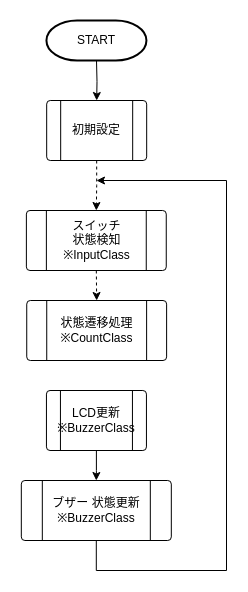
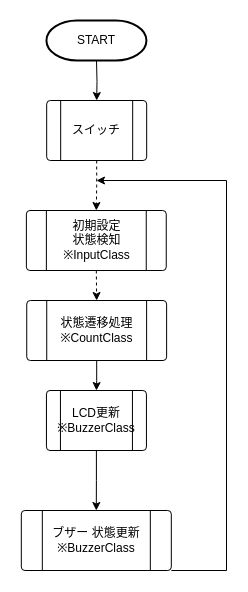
- <mxCell id="11" value="初期設定" style="verticalLabelPosition=middle;verticalAlign=middle;html=1;shape=process;whiteSpace=wrap;rounded=1;size=0.14;arcSize=6;labelPosition=center;align=center;" parent="1" vertex="1"><mxGeometry x="46.18" y="100" width="100" height="60" as="geometry" /></mxCell>
+ <mxCell id="11" value="スイッチ" style="verticalLabelPosition=middle;verticalAlign=middle;html=1;shape=process;whiteSpace=wrap;rounded=1;size=0.14;arcSize=6;labelPosition=center;align=center;" parent="1" vertex="1"><mxGeometry x="46.18" y="100" width="100" height="60" as="geometry" /></mxCell>
- <mxCell id="5" value="スイッチ&lt;br&gt;状態検知&lt;br&gt;※InputClass" style="verticalLabelPosition=middle;verticalAlign=middle;html=1;shape=process;whiteSpace=wrap;rounded=1;size=0.14;arcSize=6;labelPosition=center;align=center;" parent="1" vertex="1"><mxGeometry x="25.88" y="210" width="139.88" height="60" as="geometry" /></mxCell>
+ <mxCell id="5" value="初期設定&lt;br&gt;状態検知&lt;br&gt;※InputClass" style="verticalLabelPosition=middle;verticalAlign=middle;html=1;shape=process;whiteSpace=wrap;rounded=1;size=0.14;arcSize=6;labelPosition=center;align=center;" parent="1" vertex="1"><mxGeometry x="25.88" y="210" width="139.88" height="60" as="geometry" /></mxCell>
+ <mxCell id="12" style="edgeStyle=orthogonalEdgeStyle;rounded=0;orthogonalLoop=1;jettySize=auto;html=1;" parent="1" source="13" target="7" edge="1"><mxGeometry relative="1" as="geometry" /></mxCell>
- <mxCell id="9" value="ブザー 状態更新&lt;br&gt;※BuzzerClass" style="verticalLabelPosition=middle;verticalAlign=middle;html=1;shape=process;whiteSpace=wrap;rounded=1;size=0.14;arcSize=6;labelPosition=center;align=center;" parent="1" vertex="1"><mxGeometry x="20.82" y="480" width="150" height="60" as="geometry" /></mxCell>
+ <mxCell id="9" value="ブザー 状態更新&lt;br&gt;※BuzzerClass" style="verticalLabelPosition=middle;verticalAlign=middle;html=1;shape=process;whiteSpace=wrap;rounded=1;size=0.14;arcSize=6;labelPosition=center;align=center;" parent="1" vertex="1"><mxGeometry x="20.82" y="510" width="150" height="60" as="geometry" /></mxCell>
